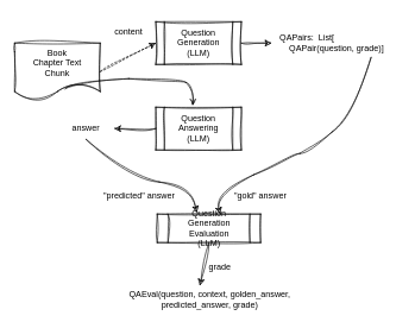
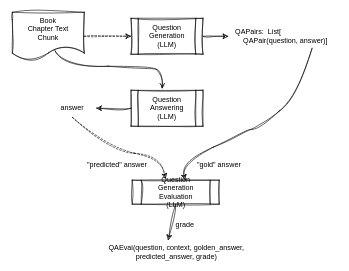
- <mxCell id="7" value="content" style="text;html=1;align=center;verticalAlign=middle;whiteSpace=wrap;rounded=0;sketch=1;curveFitting=1;jiggle=2;" parent="1" vertex="1"><mxGeometry x="150" y="30" width="60" height="30" as="geometry" /></mxCell>
- <mxCell id="4" value="QAPairs:&amp;nbsp; List[&lt;br&gt;&amp;nbsp; &amp;nbsp; QAPair(question, grade)]" style="text;html=1;align=left;verticalAlign=middle;whiteSpace=wrap;rounded=0;sketch=1;curveFitting=1;jiggle=2;" parent="1" vertex="1"><mxGeometry x="390" y="45" width="170" height="30" as="geometry" /></mxCell>
+ <mxCell id="4" value="QAPairs:&amp;nbsp; List[&lt;br&gt;&amp;nbsp; &amp;nbsp; QAPair(question, answer)]" style="text;html=1;align=left;verticalAlign=middle;whiteSpace=wrap;rounded=0;sketch=1;curveFitting=1;jiggle=2;" parent="1" vertex="1"><mxGeometry x="390" y="45" width="170" height="30" as="geometry" /></mxCell>
- <mxCell id="2" value="Book&lt;br&gt;Chapter Text&lt;br&gt;Chunk" style="shape=document;whiteSpace=wrap;html=1;boundedLbl=1;sketch=1;curveFitting=1;jiggle=2;" parent="1" vertex="1"><mxGeometry x="20" y="60" width="120" height="80" as="geometry" /></mxCell>
+ <mxCell id="2" value="Book&lt;br&gt;Chapter Text&lt;br&gt;Chunk" style="shape=document;whiteSpace=wrap;html=1;boundedLbl=1;sketch=1;curveFitting=1;jiggle=2;" parent="1" vertex="1"><mxGeometry x="20" y="20" width="120" height="80" as="geometry" /></mxCell>
- <mxCell id="13" value="" style="curved=1;endArrow=classic;html=1;rounded=0;exitX=0.5;exitY=1;exitDx=0;exitDy=0;entryX=0.383;entryY=-0.067;entryDx=0;entryDy=0;entryPerimeter=0;sketch=1;curveFitting=1;jiggle=2;" parent="1" source="12" target="10" edge="1"><mxGeometry width="50" height="50" relative="1" as="geometry"><mxPoint x="260" y="400" as="sourcePoint" /><mxPoint x="310" y="350" as="targetPoint" /><Array as="points"><mxPoint x="180" y="250" /><mxPoint x="266" y="260" /></Array></mxGeometry></mxCell>
+ <mxCell id="13" value="" style="curved=1;endArrow=classic;html=1;rounded=0;exitX=0.5;exitY=1;exitDx=0;exitDy=0;entryX=0.383;entryY=-0.067;entryDx=0;entryDy=0;entryPerimeter=0;sketch=1;curveFitting=1;jiggle=2;dashed=1;" parent="1" source="12" target="10" edge="1"><mxGeometry width="50" height="50" relative="1" as="geometry"><mxPoint x="260" y="400" as="sourcePoint" /><mxPoint x="310" y="350" as="targetPoint" /><Array as="points"><mxPoint x="180" y="250" /><mxPoint x="266" y="260" /></Array></mxGeometry></mxCell>
